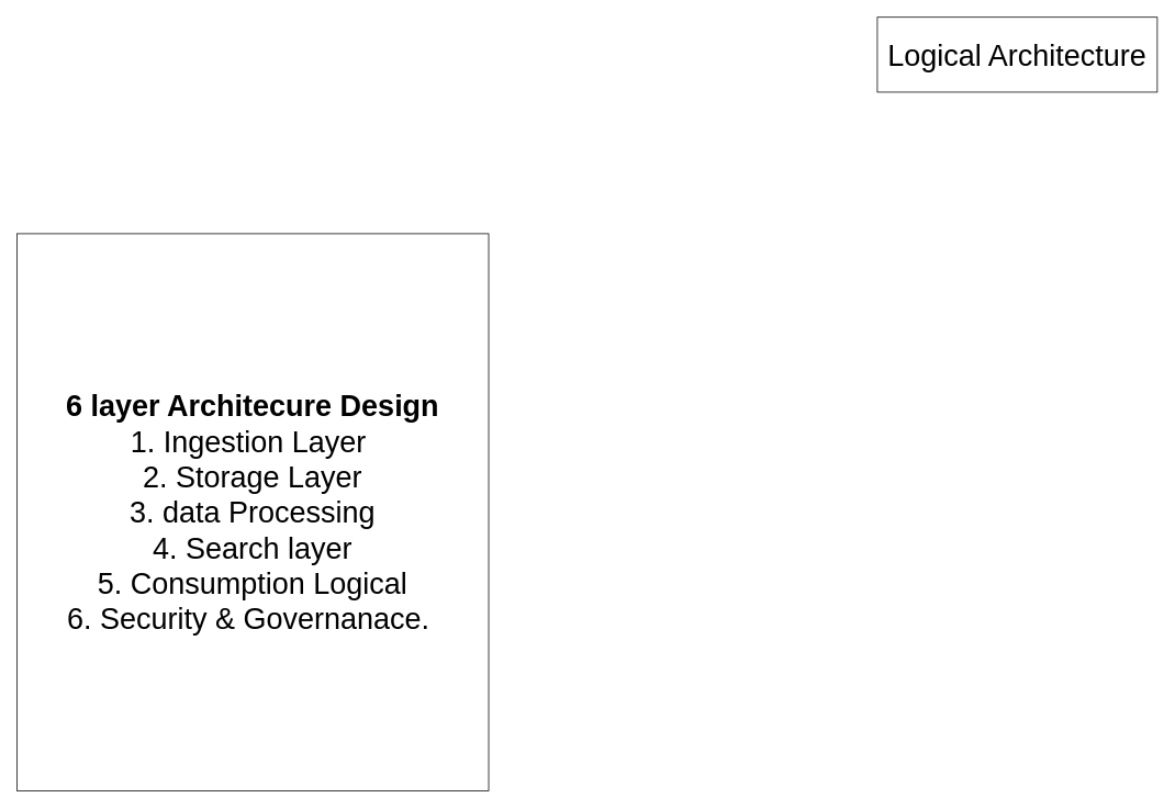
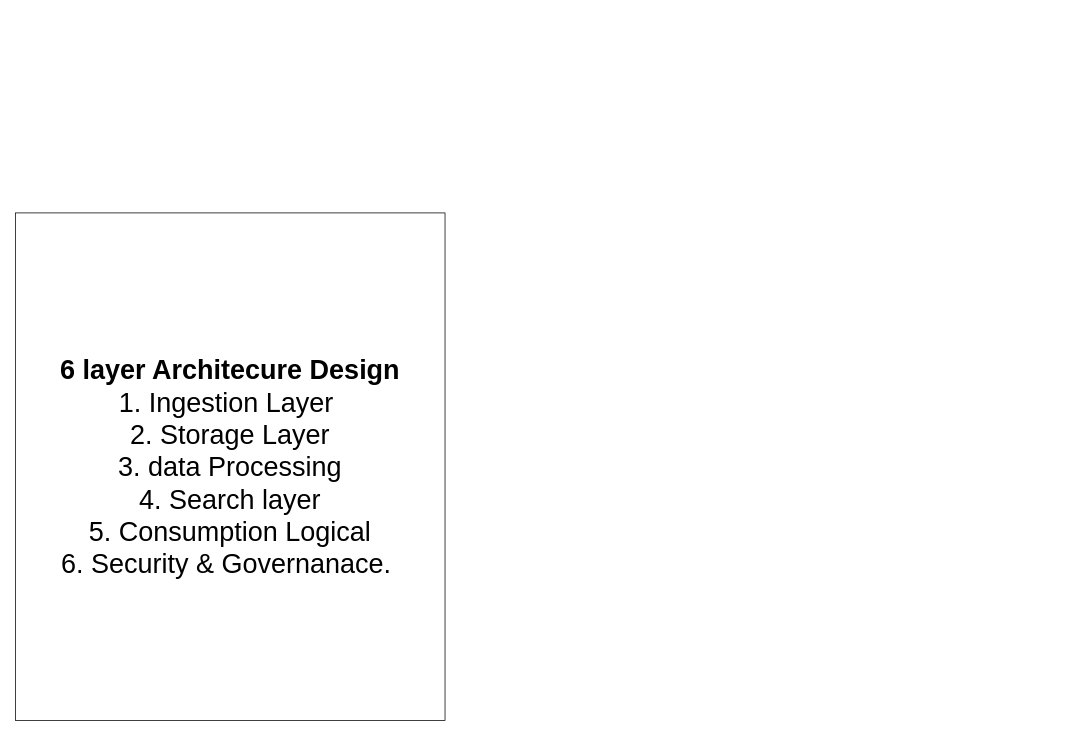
- <mxCell id="3" value="&lt;font style=&quot;font-size: 36px;&quot;&gt;Logical Architecture&lt;/font&gt;" style="rounded=0;whiteSpace=wrap;html=1;" vertex="1" parent="1"><mxGeometry x="1065" y="20" width="340" height="91" as="geometry" /></mxCell>
